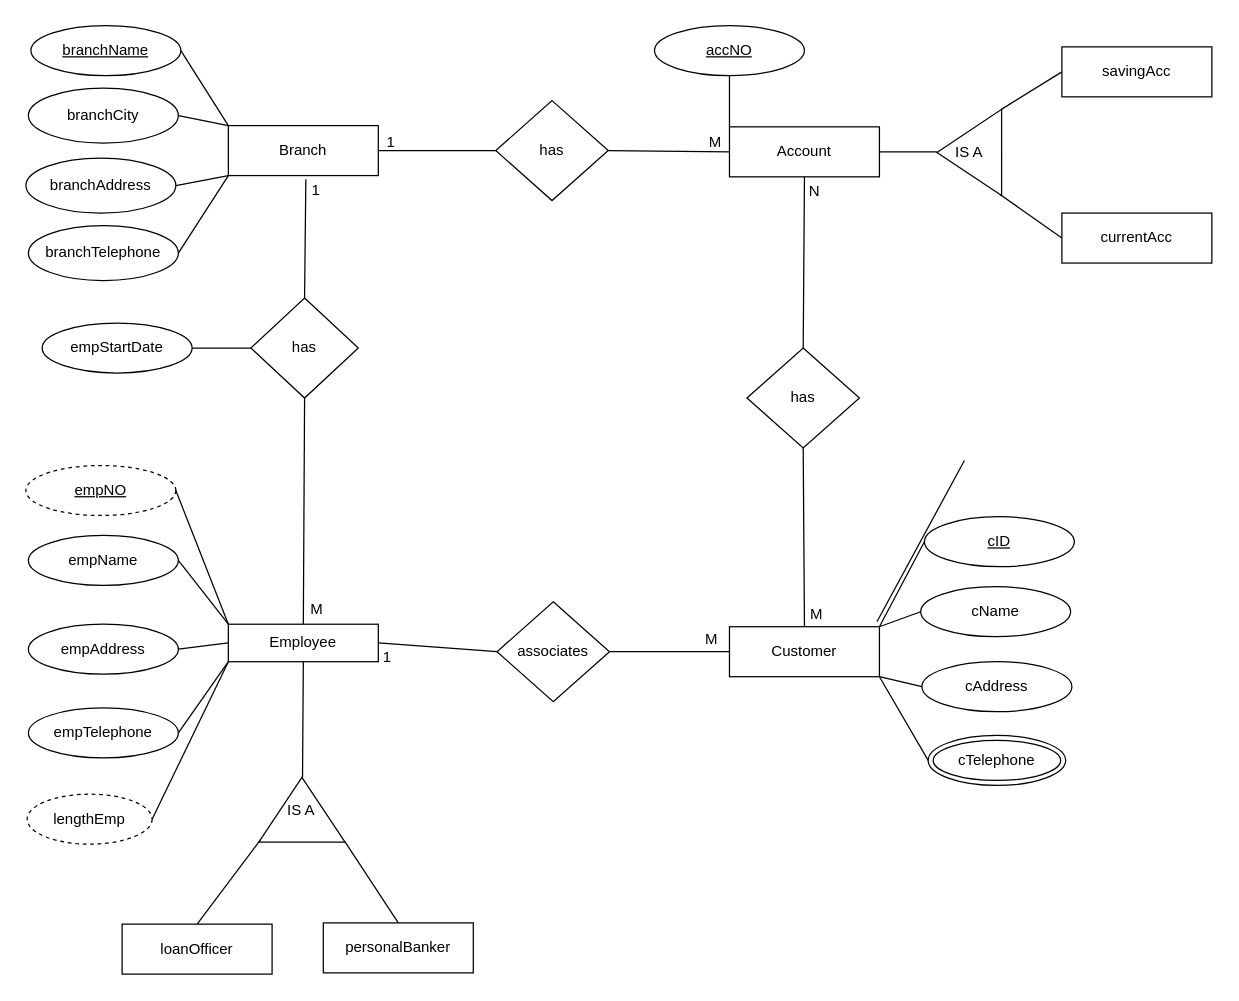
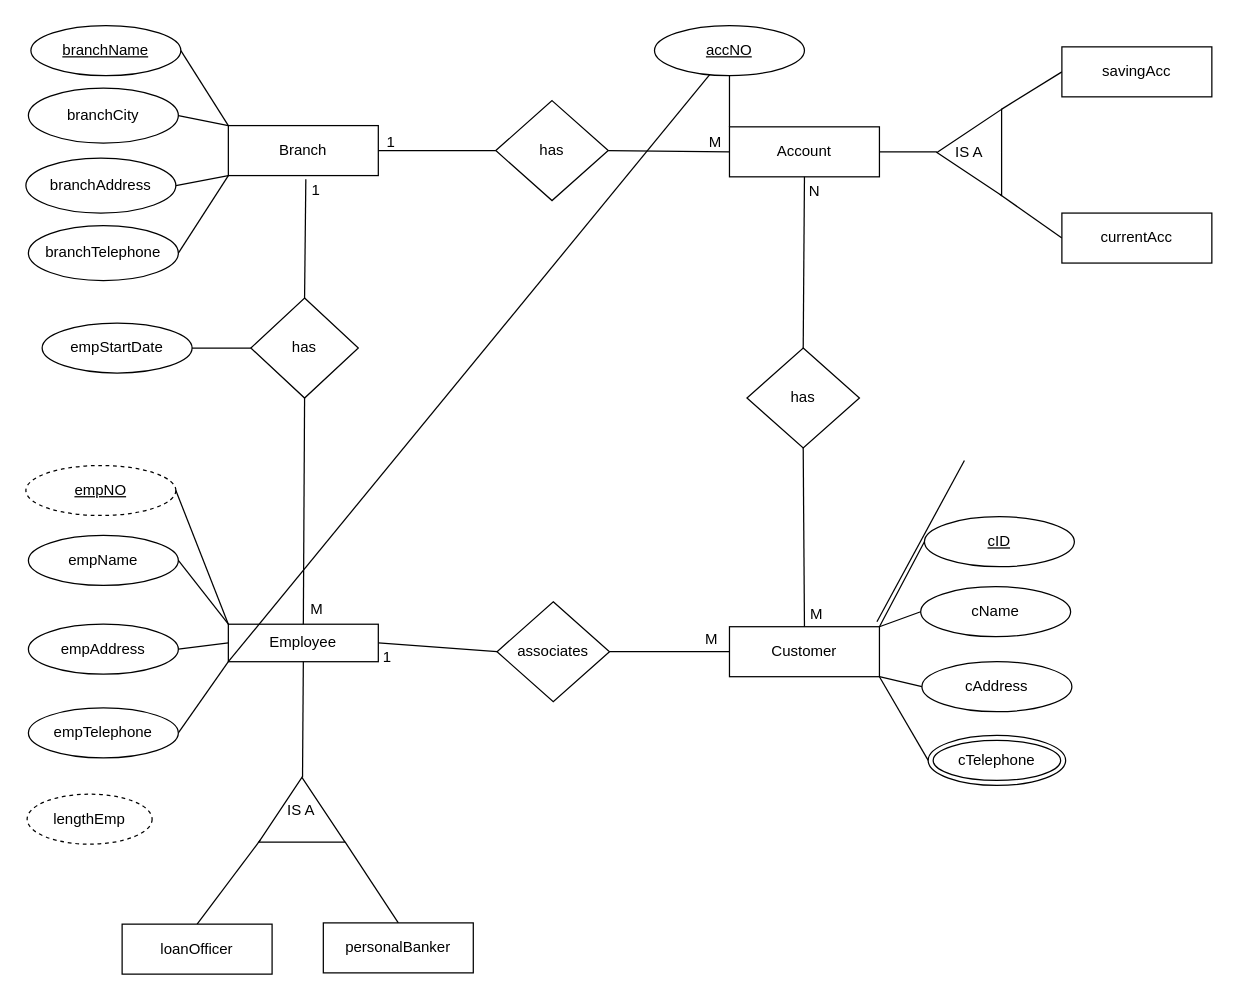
- <mxCell id="45" value="" style="endArrow=none;html=1;rounded=0;entryX=1;entryY=0.5;entryDx=0;entryDy=0;exitX=0;exitY=1;exitDx=0;exitDy=0;" edge="1" parent="1" source="41" target="49"><mxGeometry relative="1" as="geometry"><mxPoint x="183" y="542" as="sourcePoint" /><mxPoint x="372" y="664" as="targetPoint" /></mxGeometry></mxCell>
+ <mxCell id="45" value="" style="endArrow=none;html=1;rounded=0;exitX=0;exitY=1;exitDx=0;exitDy=0;" edge="1" parent="1" source="41" target="8"><mxGeometry relative="1" as="geometry"><mxPoint x="183" y="542" as="sourcePoint" /><mxPoint x="372" y="664" as="targetPoint" /></mxGeometry></mxCell>
